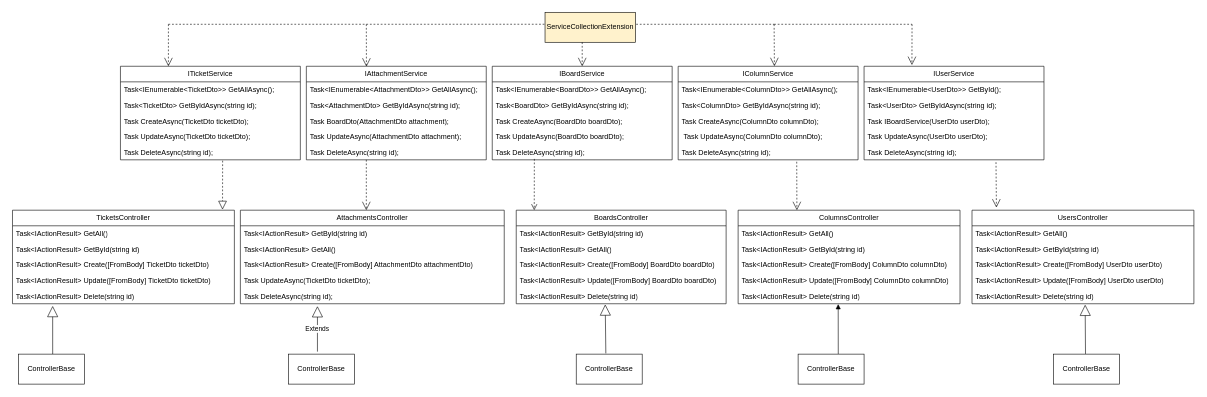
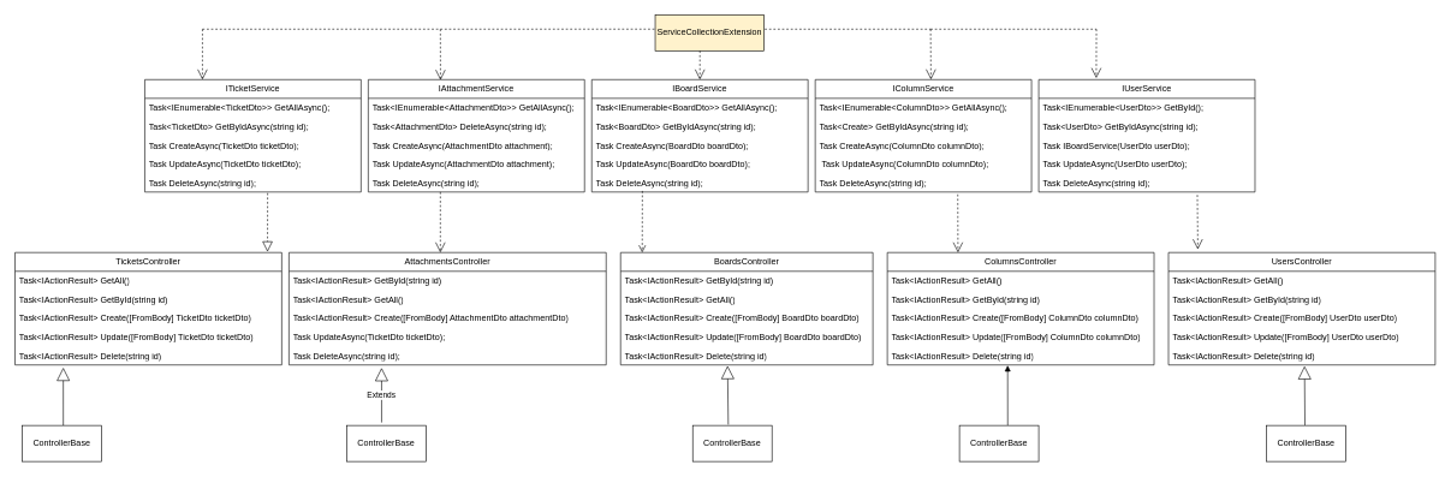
- <mxCell id="5" value="Task&amp;lt;AttachmentDto&amp;gt; GetByIdAsync(string id);" style="text;strokeColor=none;fillColor=none;align=left;verticalAlign=top;spacingLeft=4;spacingRight=4;overflow=hidden;rotatable=0;points=[[0,0.5],[1,0.5]];portConstraint=eastwest;whiteSpace=wrap;html=1;" vertex="1" parent="3"><mxGeometry y="52" width="300" height="26" as="geometry" /></mxCell>
+ <mxCell id="5" value="Task&amp;lt;AttachmentDto&amp;gt; DeleteAsync(string id);" style="text;strokeColor=none;fillColor=none;align=left;verticalAlign=top;spacingLeft=4;spacingRight=4;overflow=hidden;rotatable=0;points=[[0,0.5],[1,0.5]];portConstraint=eastwest;whiteSpace=wrap;html=1;" vertex="1" parent="3"><mxGeometry y="52" width="300" height="26" as="geometry" /></mxCell>
- <mxCell id="17" value="Task&amp;lt;ColumnDto&amp;gt; GetByIdAsync(string id);" style="text;strokeColor=none;fillColor=none;align=left;verticalAlign=top;spacingLeft=4;spacingRight=4;overflow=hidden;rotatable=0;points=[[0,0.5],[1,0.5]];portConstraint=eastwest;whiteSpace=wrap;html=1;" vertex="1" parent="15"><mxGeometry y="52" width="300" height="26" as="geometry" /></mxCell>
+ <mxCell id="17" value="Task&amp;lt;Create&amp;gt; GetByIdAsync(string id);" style="text;strokeColor=none;fillColor=none;align=left;verticalAlign=top;spacingLeft=4;spacingRight=4;overflow=hidden;rotatable=0;points=[[0,0.5],[1,0.5]];portConstraint=eastwest;whiteSpace=wrap;html=1;" vertex="1" parent="15"><mxGeometry y="52" width="300" height="26" as="geometry" /></mxCell>
- <mxCell id="6" value="Task BoardDto(AttachmentDto attachment);" style="text;strokeColor=none;fillColor=none;align=left;verticalAlign=top;spacingLeft=4;spacingRight=4;overflow=hidden;rotatable=0;points=[[0,0.5],[1,0.5]];portConstraint=eastwest;whiteSpace=wrap;html=1;" vertex="1" parent="3"><mxGeometry y="78" width="300" height="26" as="geometry" /></mxCell>
+ <mxCell id="6" value="Task CreateAsync(AttachmentDto attachment);" style="text;strokeColor=none;fillColor=none;align=left;verticalAlign=top;spacingLeft=4;spacingRight=4;overflow=hidden;rotatable=0;points=[[0,0.5],[1,0.5]];portConstraint=eastwest;whiteSpace=wrap;html=1;" vertex="1" parent="3"><mxGeometry y="78" width="300" height="26" as="geometry" /></mxCell>
